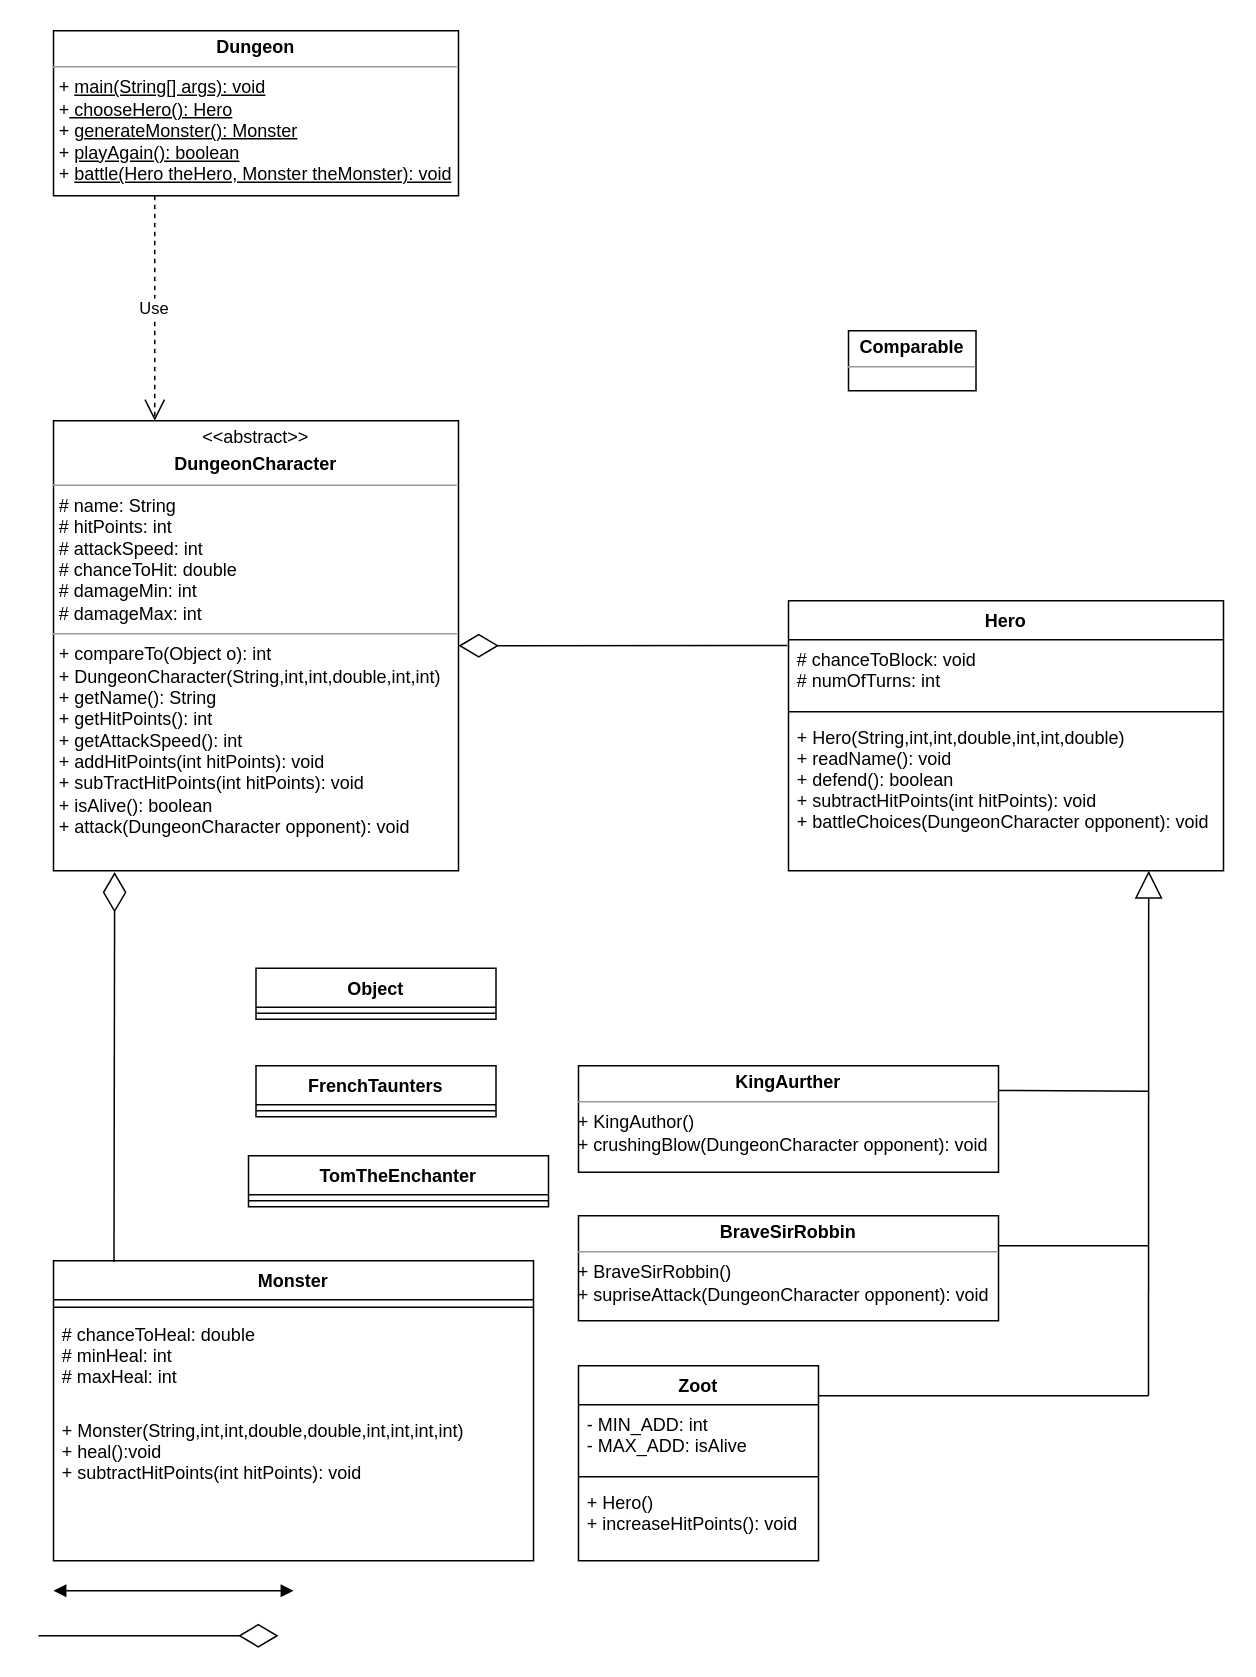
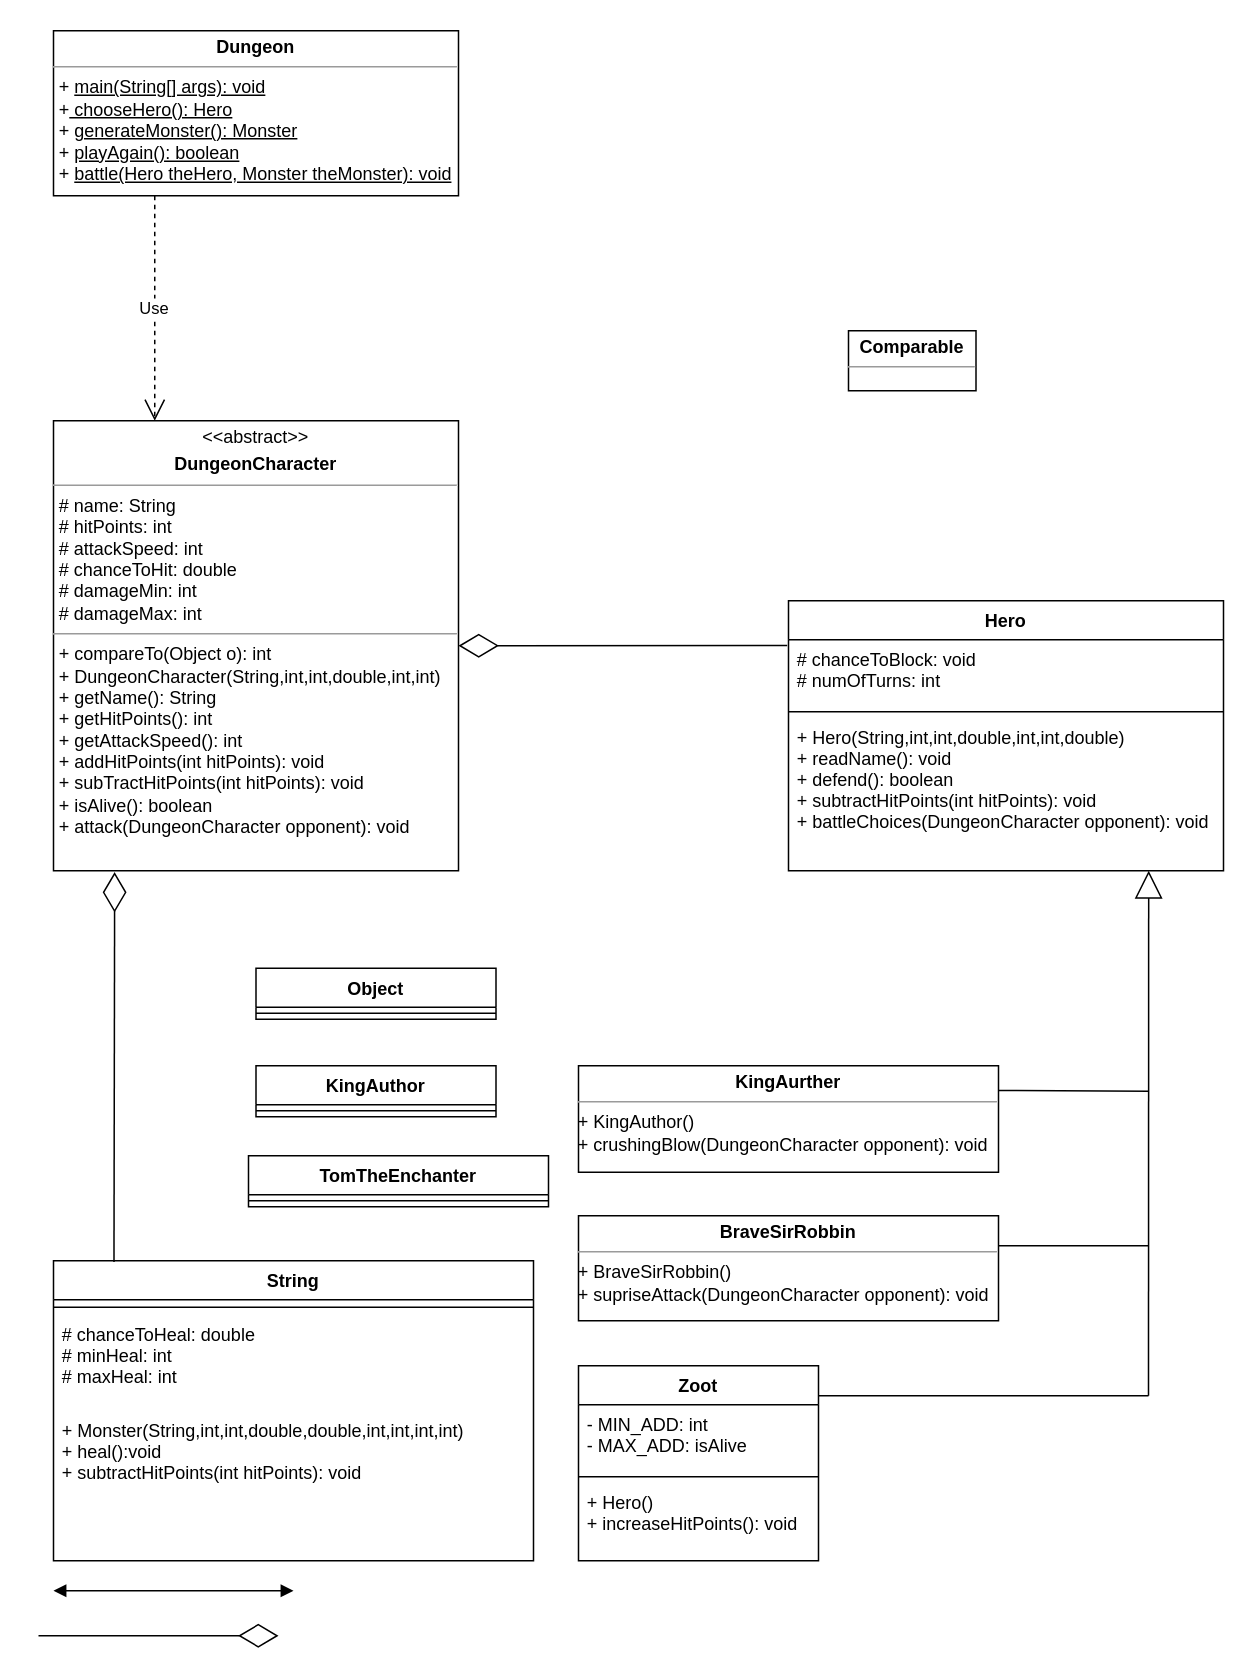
- <mxCell id="19" value="FrenchTaunters" style="swimlane;fontStyle=1;align=center;verticalAlign=top;childLayout=stackLayout;horizontal=1;startSize=26;horizontalStack=0;resizeParent=1;resizeParentMax=0;resizeLast=0;collapsible=1;marginBottom=0;" parent="1" vertex="1"><mxGeometry x="165" y="710" width="160" height="34" as="geometry" /></mxCell>
+ <mxCell id="19" value="KingAuthor" style="swimlane;fontStyle=1;align=center;verticalAlign=top;childLayout=stackLayout;horizontal=1;startSize=26;horizontalStack=0;resizeParent=1;resizeParentMax=0;resizeLast=0;collapsible=1;marginBottom=0;" parent="1" vertex="1"><mxGeometry x="165" y="710" width="160" height="34" as="geometry" /></mxCell>
- <mxCell id="3" value="Monster" style="swimlane;fontStyle=1;align=center;verticalAlign=top;childLayout=stackLayout;horizontal=1;startSize=26;horizontalStack=0;resizeParent=1;resizeParentMax=0;resizeLast=0;collapsible=1;marginBottom=0;" parent="1" vertex="1"><mxGeometry x="30" y="840" width="320" height="200" as="geometry" /></mxCell>
+ <mxCell id="3" value="String" style="swimlane;fontStyle=1;align=center;verticalAlign=top;childLayout=stackLayout;horizontal=1;startSize=26;horizontalStack=0;resizeParent=1;resizeParentMax=0;resizeLast=0;collapsible=1;marginBottom=0;" parent="1" vertex="1"><mxGeometry x="30" y="840" width="320" height="200" as="geometry" /></mxCell>
